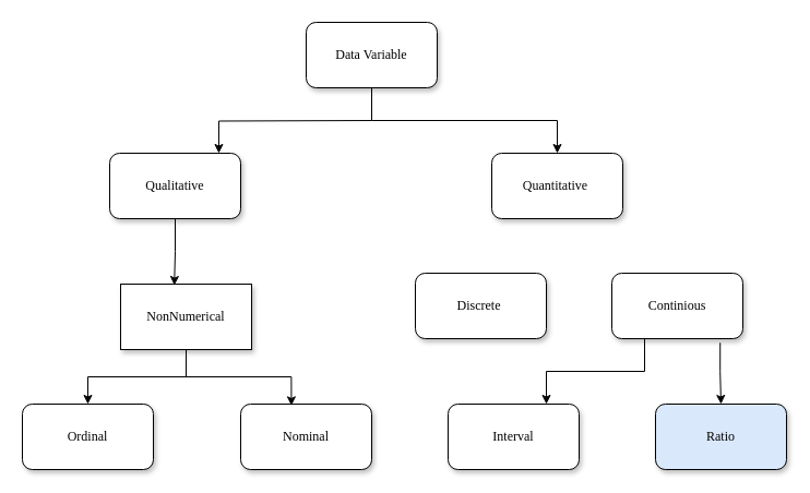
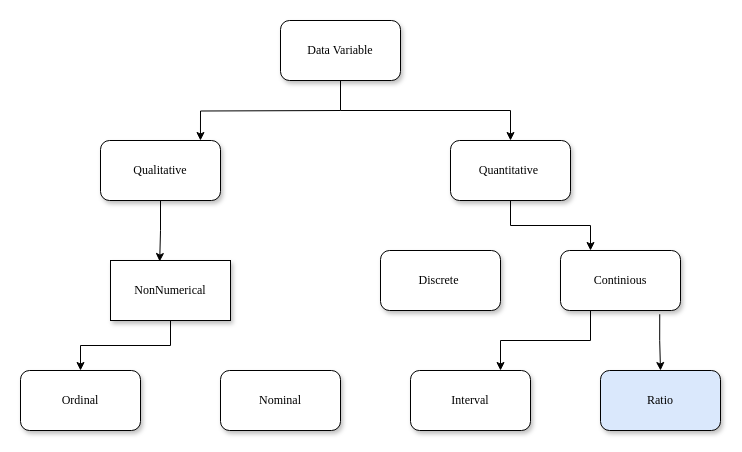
+ <mxCell id="7" value="" style="edgeStyle=orthogonalEdgeStyle;rounded=0;orthogonalLoop=1;jettySize=auto;html=1;entryX=0.25;entryY=0;entryDx=0;entryDy=0;" edge="1" parent="1" source="8" target="15"><mxGeometry relative="1" as="geometry" /></mxCell>
- <mxCell id="10" value="" style="edgeStyle=orthogonalEdgeStyle;rounded=0;orthogonalLoop=1;jettySize=auto;html=1;entryX=0.387;entryY=0.023;entryDx=0;entryDy=0;entryPerimeter=0;" edge="1" parent="1" source="11" target="19"><mxGeometry relative="1" as="geometry" /></mxCell>
